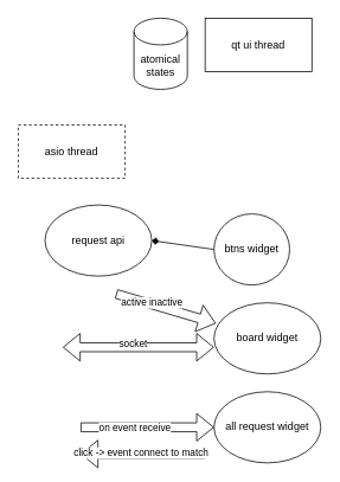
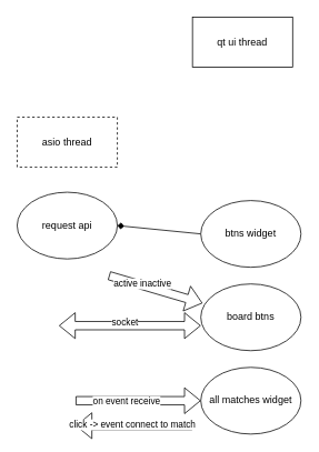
- <mxCell id="11" value="atomical&lt;br&gt;states" style="shape=cylinder3;whiteSpace=wrap;html=1;boundedLbl=1;backgroundOutline=1;size=15;" vertex="1" parent="1"><mxGeometry x="150" y="20" width="60" height="80" as="geometry" /></mxCell>
- <mxCell id="10" value="request api" style="ellipse;whiteSpace=wrap;html=1;" vertex="1" parent="1"><mxGeometry x="50" y="230" width="120" height="80" as="geometry" /></mxCell>
+ <mxCell id="10" value="request api" style="ellipse;whiteSpace=wrap;html=1;" vertex="1" parent="1"><mxGeometry x="20" y="230" width="120" height="80" as="geometry" /></mxCell>
- <mxCell id="5" value="btns widget" style="ellipse;whiteSpace=wrap;html=1;" vertex="1" parent="1"><mxGeometry x="240" y="240" width="85" height="80" as="geometry" /></mxCell>
+ <mxCell id="5" value="btns widget" style="ellipse;whiteSpace=wrap;html=1;" vertex="1" parent="1"><mxGeometry x="240" y="240" width="120" height="80" as="geometry" /></mxCell>
- <mxCell id="6" value="board widget" style="ellipse;whiteSpace=wrap;html=1;" vertex="1" parent="1"><mxGeometry x="240" y="340" width="120" height="80" as="geometry" /></mxCell>
+ <mxCell id="6" value="board btns" style="ellipse;whiteSpace=wrap;html=1;" vertex="1" parent="1"><mxGeometry x="240" y="340" width="120" height="80" as="geometry" /></mxCell>
- <mxCell id="12" value="all request widget" style="ellipse;whiteSpace=wrap;html=1;" vertex="1" parent="1"><mxGeometry x="240" y="440" width="120" height="80" as="geometry" /></mxCell>
+ <mxCell id="12" value="all matches widget" style="ellipse;whiteSpace=wrap;html=1;" vertex="1" parent="1"><mxGeometry x="240" y="440" width="120" height="80" as="geometry" /></mxCell>
